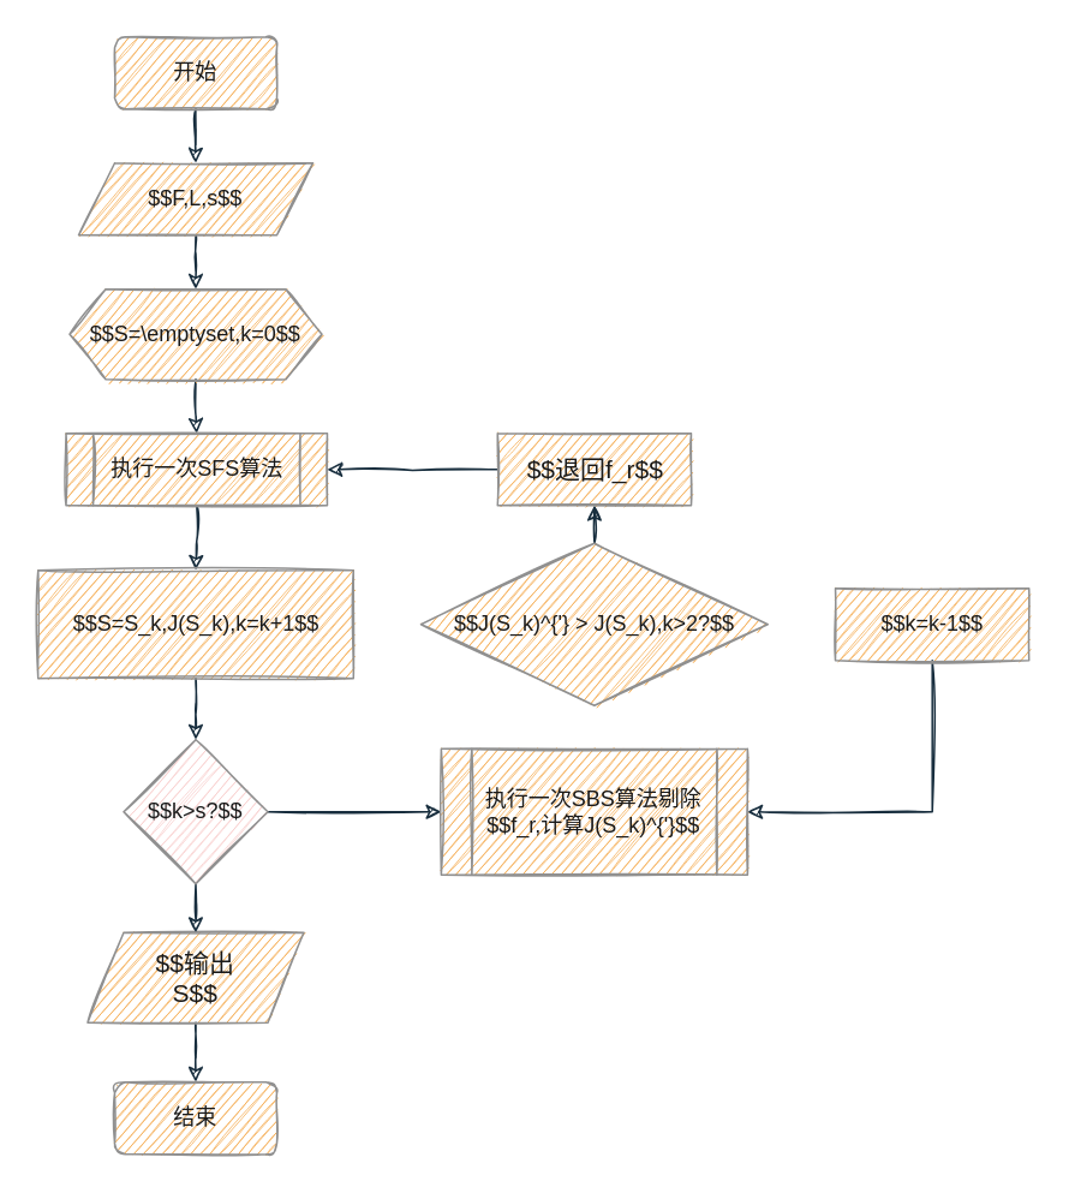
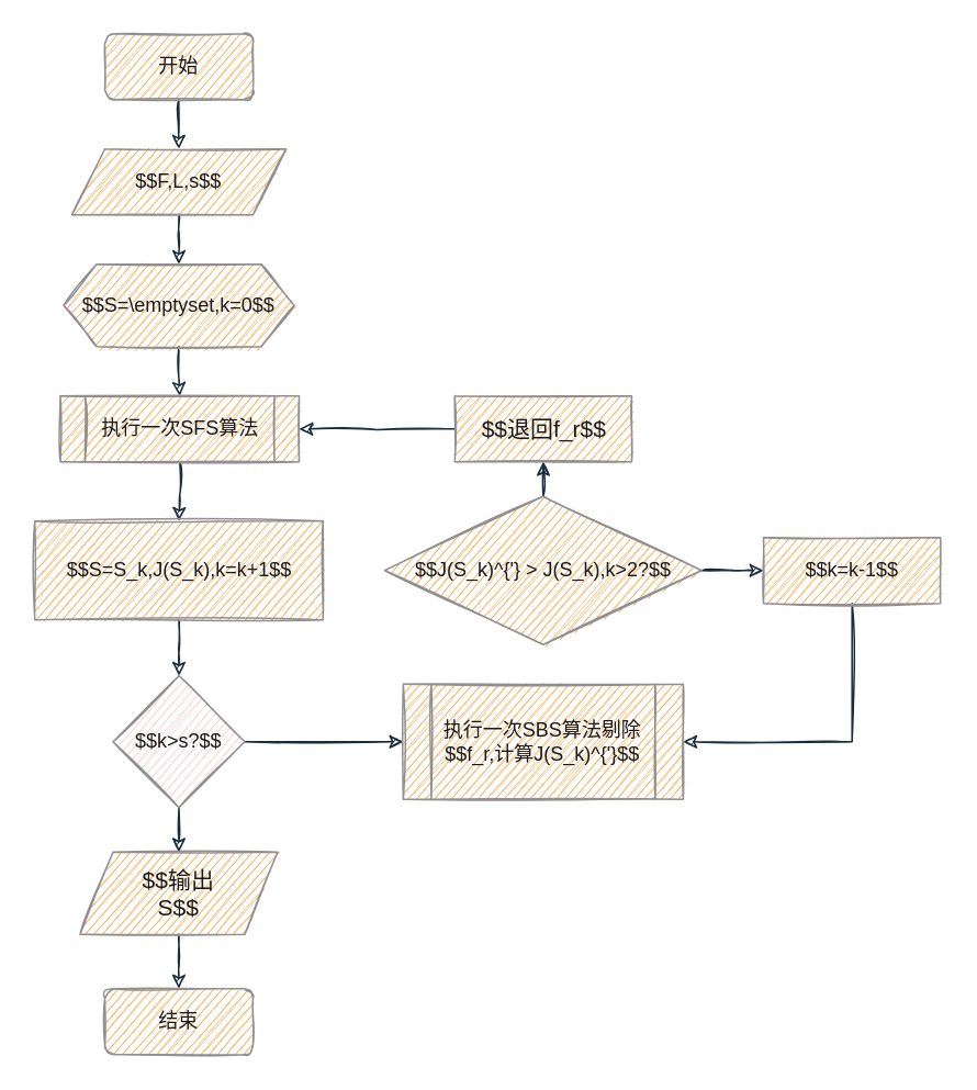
+ <mxCell id="18" value="" style="edgeStyle=orthogonalEdgeStyle;rounded=0;sketch=1;orthogonalLoop=1;jettySize=auto;html=1;fontSize=14;labelBackgroundColor=#EEEEEE;strokeColor=#182E3E;fontColor=#1A1A1A;" parent="1" source="19" target="21" edge="1"><mxGeometry relative="1" as="geometry" /></mxCell>
